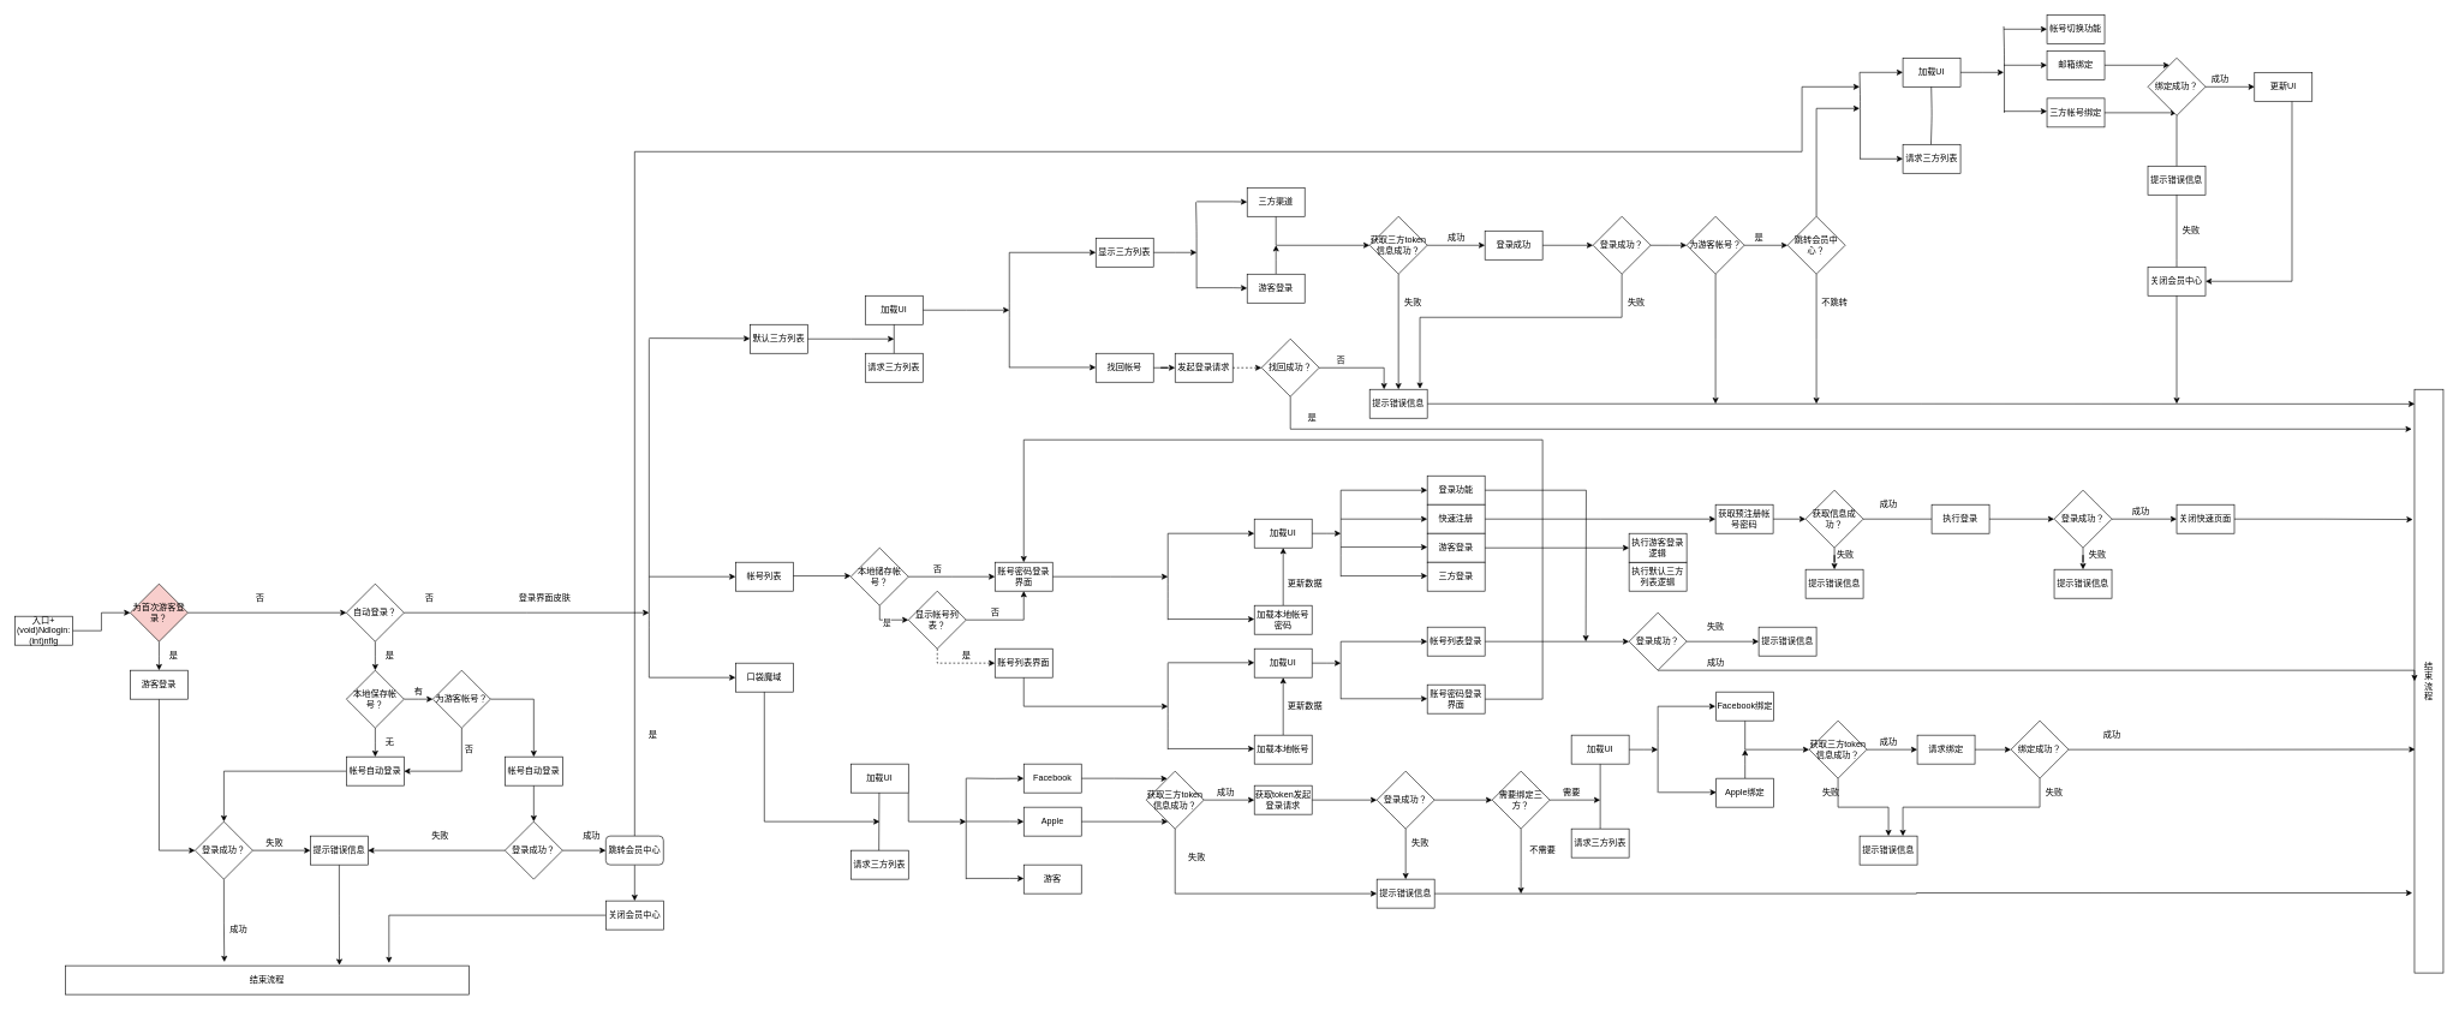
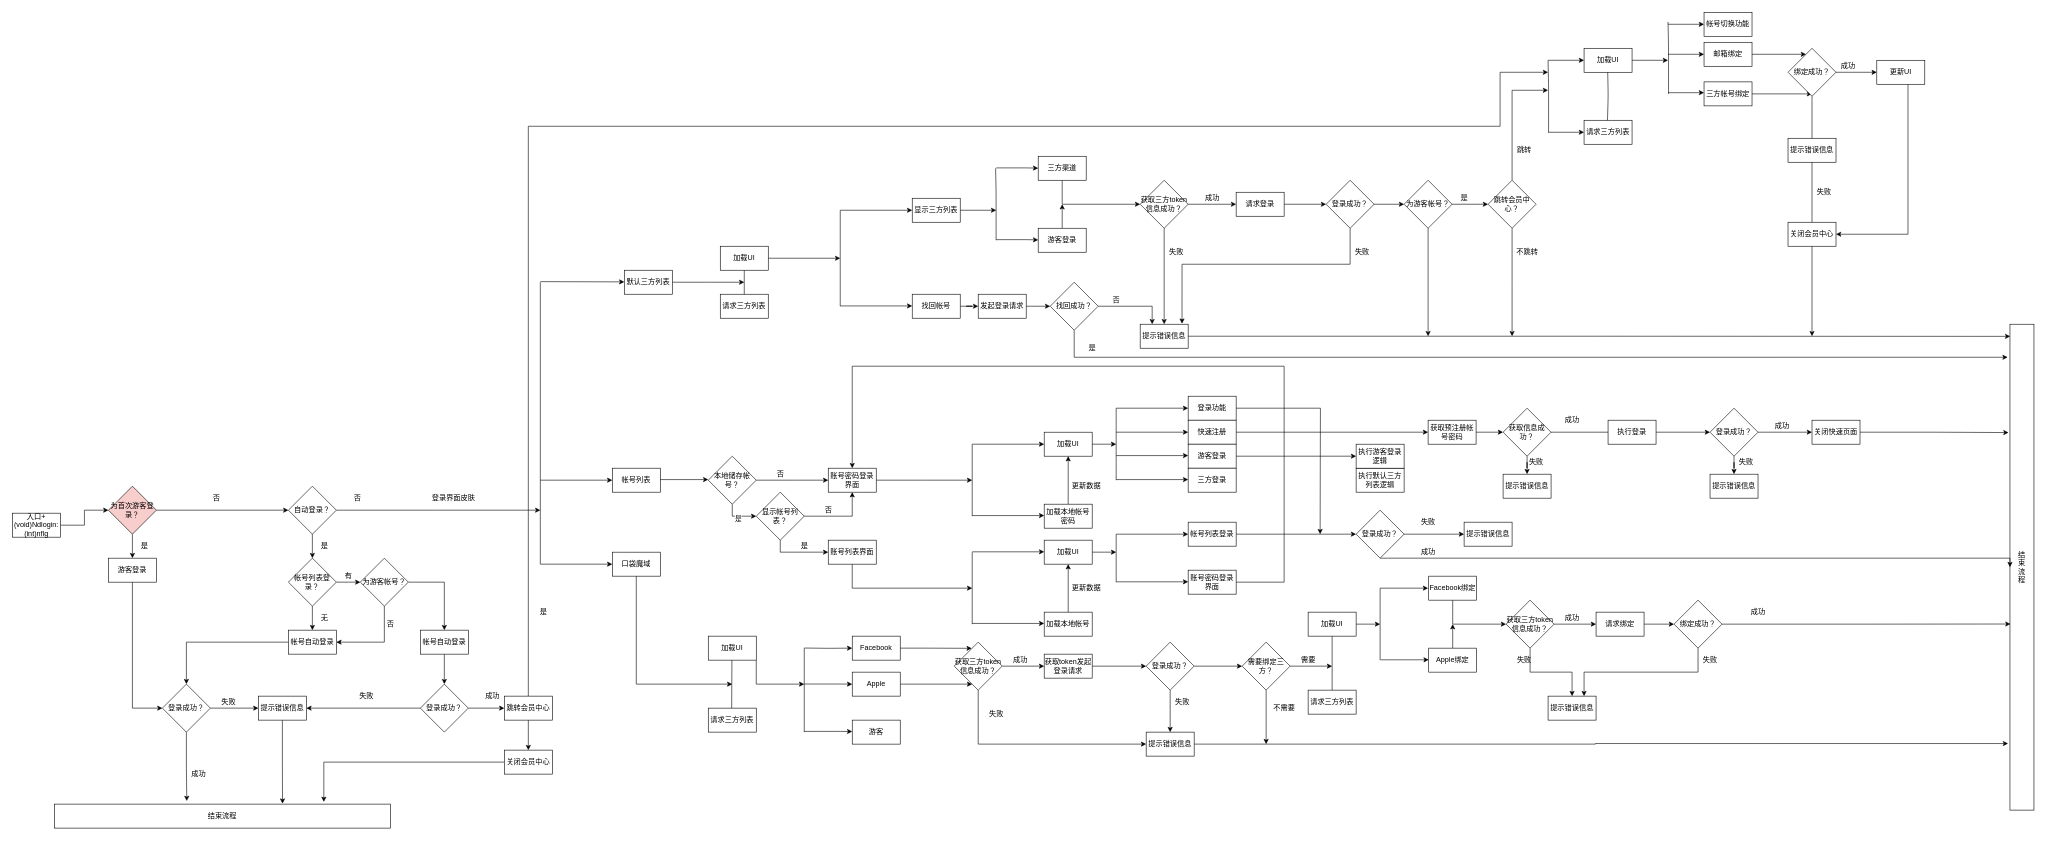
+ <mxCell id="183" value="跳转" style="text;html=1;align=center;verticalAlign=middle;resizable=0;points=[];autosize=1;" vertex="1" parent="1"><mxGeometry x="2520" y="240" width="40" height="20" as="geometry" /></mxCell>
- <mxCell id="168" value="登录成功" style="rounded=0;whiteSpace=wrap;html=1;" vertex="1" parent="1"><mxGeometry x="2060" y="320" width="80" height="40" as="geometry" /></mxCell>
+ <mxCell id="168" value="请求登录" style="rounded=0;whiteSpace=wrap;html=1;" vertex="1" parent="1"><mxGeometry x="2060" y="320" width="80" height="40" as="geometry" /></mxCell>
- <mxCell id="255" style="edgeStyle=orthogonalEdgeStyle;rounded=0;orthogonalLoop=1;jettySize=auto;html=1;entryX=0;entryY=0.5;entryDx=0;entryDy=0;fillColor=#FF0000;dashed=1;" edge="1" parent="1" source="256" target="259"><mxGeometry relative="1" as="geometry" /></mxCell>
+ <mxCell id="255" style="edgeStyle=orthogonalEdgeStyle;rounded=0;orthogonalLoop=1;jettySize=auto;html=1;entryX=0;entryY=0.5;entryDx=0;entryDy=0;fillColor=#FF0000;" edge="1" parent="1" source="256" target="259"><mxGeometry relative="1" as="geometry" /></mxCell>
- <mxCell id="63" style="edgeStyle=orthogonalEdgeStyle;rounded=0;orthogonalLoop=1;jettySize=auto;html=1;entryX=0;entryY=0.5;entryDx=0;entryDy=0;dashed=1;" edge="1" parent="1" source="64" target="67"><mxGeometry relative="1" as="geometry"><Array as="points"><mxPoint x="1300" y="920" /></Array></mxGeometry></mxCell>
+ <mxCell id="63" style="edgeStyle=orthogonalEdgeStyle;rounded=0;orthogonalLoop=1;jettySize=auto;html=1;entryX=0;entryY=0.5;entryDx=0;entryDy=0;" edge="1" parent="1" source="64" target="67"><mxGeometry relative="1" as="geometry"><Array as="points"><mxPoint x="1300" y="920" /></Array></mxGeometry></mxCell>
- <mxCell id="19" value="本地保存帐号？" style="rhombus;whiteSpace=wrap;html=1;" vertex="1" parent="1"><mxGeometry x="480" y="930" width="80" height="80" as="geometry" /></mxCell>
+ <mxCell id="19" value="帐号列表登录？" style="rhombus;whiteSpace=wrap;html=1;" vertex="1" parent="1"><mxGeometry x="480" y="930" width="80" height="80" as="geometry" /></mxCell>
- <mxCell id="33" value="跳转会员中心" style="whiteSpace=wrap;html=1;rounded=1;" vertex="1" parent="1"><mxGeometry x="840" y="1160" width="80" height="40" as="geometry" /></mxCell>
+ <mxCell id="33" value="跳转会员中心" style="rounded=0;whiteSpace=wrap;html=1;" vertex="1" parent="1"><mxGeometry x="840" y="1160" width="80" height="40" as="geometry" /></mxCell>
